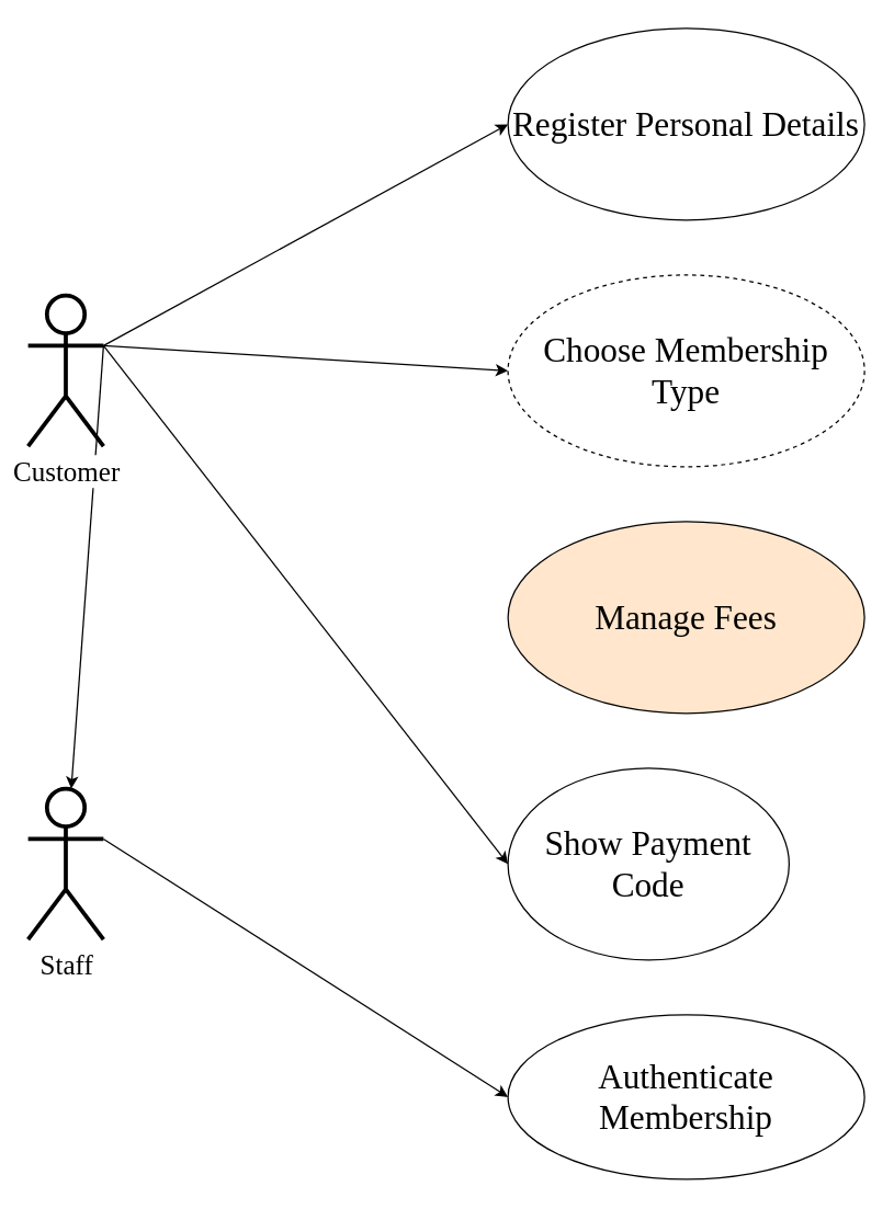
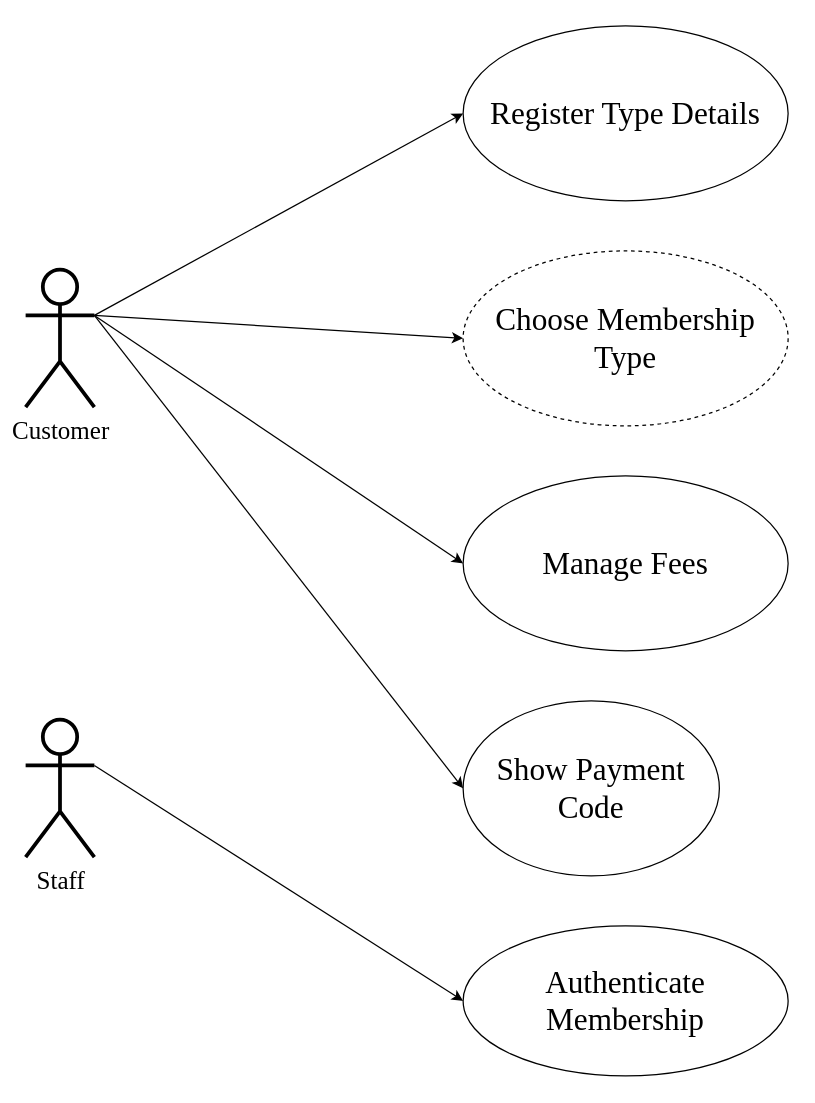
- <mxCell id="2" value="&lt;font style=&quot;font-size: 25px&quot; face=&quot;Poppins&quot;&gt;Register Personal Details&lt;/font&gt;" style="ellipse;whiteSpace=wrap;html=1;" vertex="1" parent="1"><mxGeometry x="370" y="20" width="260" height="140" as="geometry" /></mxCell>
+ <mxCell id="2" value="&lt;font style=&quot;font-size: 25px&quot; face=&quot;Poppins&quot;&gt;Register Type Details&lt;/font&gt;" style="ellipse;whiteSpace=wrap;html=1;" vertex="1" parent="1"><mxGeometry x="370" y="20" width="260" height="140" as="geometry" /></mxCell>
- <mxCell id="4" value="&lt;font face=&quot;Poppins&quot; style=&quot;font-size: 25px&quot;&gt;Manage Fees&lt;/font&gt;&lt;br&gt;" style="ellipse;whiteSpace=wrap;html=1;fillColor=#ffe6cc;" vertex="1" parent="1"><mxGeometry x="370" y="380" width="260" height="140" as="geometry" /></mxCell>
+ <mxCell id="4" value="&lt;font face=&quot;Poppins&quot; style=&quot;font-size: 25px&quot;&gt;Manage Fees&lt;/font&gt;&lt;br&gt;" style="ellipse;whiteSpace=wrap;html=1;" vertex="1" parent="1"><mxGeometry x="370" y="380" width="260" height="140" as="geometry" /></mxCell>
- <mxCell id="9" style="edgeStyle=none;rounded=0;orthogonalLoop=1;jettySize=auto;html=1;exitX=1;exitY=0.333;exitDx=0;exitDy=0;exitPerimeter=0;" edge="1" parent="1" source="11" target="13"><mxGeometry relative="1" as="geometry" /></mxCell>
+ <mxCell id="9" style="edgeStyle=none;rounded=0;orthogonalLoop=1;jettySize=auto;html=1;exitX=1;exitY=0.333;exitDx=0;exitDy=0;exitPerimeter=0;entryX=0;entryY=0.5;entryDx=0;entryDy=0;" edge="1" parent="1" source="11" target="4"><mxGeometry relative="1" as="geometry" /></mxCell>
